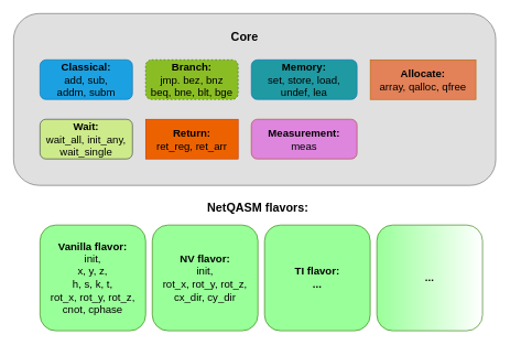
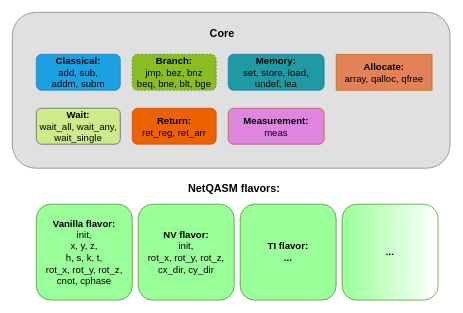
- <mxCell id="7" value="&lt;span style=&quot;font-size: 16px;&quot;&gt;&lt;b&gt;Wait:&lt;br&gt;&lt;/b&gt;wait_all, init_any,&lt;br&gt;wait_single&lt;br&gt;&lt;/span&gt;" style="rounded=1;whiteSpace=wrap;html=1;fontSize=16;fillColor=#cdeb8b;strokeColor=#36393d;" vertex="1" parent="1"><mxGeometry x="60" y="180" width="140" height="60" as="geometry" /></mxCell>
+ <mxCell id="7" value="&lt;span style=&quot;font-size: 16px;&quot;&gt;&lt;b&gt;Wait:&lt;br&gt;&lt;/b&gt;wait_all, wait_any,&lt;br&gt;wait_single&lt;br&gt;&lt;/span&gt;" style="rounded=1;whiteSpace=wrap;html=1;fontSize=16;fillColor=#cdeb8b;strokeColor=#36393d;" vertex="1" parent="1"><mxGeometry x="60" y="180" width="140" height="60" as="geometry" /></mxCell>
- <mxCell id="8" value="&lt;span style=&quot;font-size: 16px;&quot;&gt;&lt;b&gt;Return:&lt;br&gt;&lt;/b&gt;ret_reg, ret_arr&lt;br&gt;&lt;/span&gt;" style="whiteSpace=wrap;html=1;fontSize=16;fillColor=#ED6200;strokeColor=#C73500;fontColor=#000000;rounded=0;" vertex="1" parent="1"><mxGeometry x="220" y="180" width="140" height="60" as="geometry" /></mxCell>
+ <mxCell id="8" value="&lt;span style=&quot;font-size: 16px;&quot;&gt;&lt;b&gt;Return:&lt;br&gt;&lt;/b&gt;ret_reg, ret_arr&lt;br&gt;&lt;/span&gt;" style="rounded=1;whiteSpace=wrap;html=1;fontSize=16;fillColor=#ED6200;strokeColor=#C73500;fontColor=#000000;" vertex="1" parent="1"><mxGeometry x="220" y="180" width="140" height="60" as="geometry" /></mxCell>
